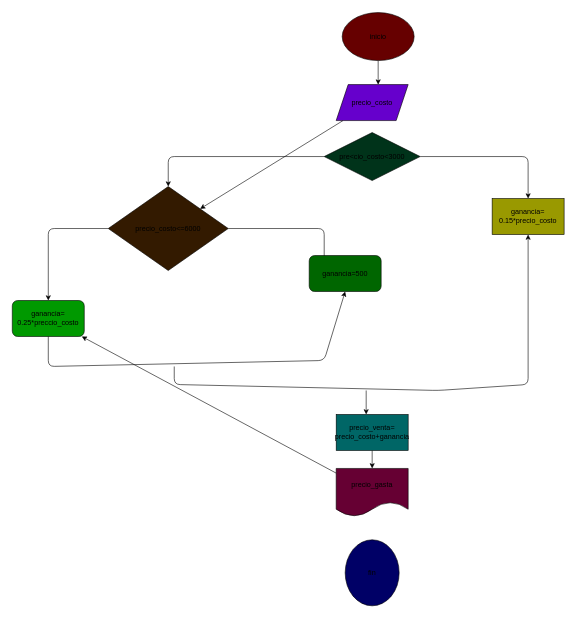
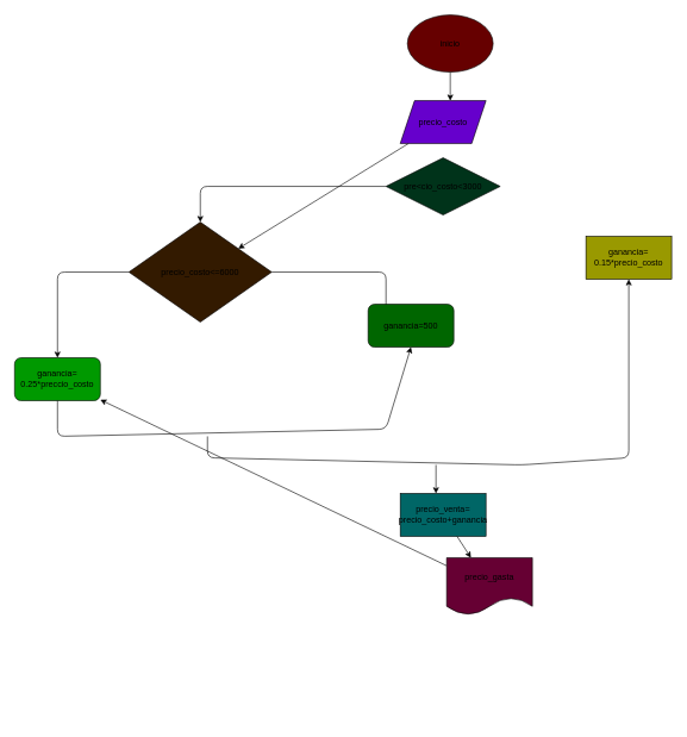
- <mxCell id="6" value="" style="edgeStyle=none;html=1;" edge="1" parent="1" source="8" target="9"><mxGeometry relative="1" as="geometry"><Array as="points"><mxPoint x="880" y="260" /></Array></mxGeometry></mxCell>
- <mxCell id="21" value="precio_gasta" style="shape=document;whiteSpace=wrap;html=1;boundedLbl=1;rounded=0;fillColor=#660033;" vertex="1" parent="1"><mxGeometry x="560" y="780" width="120" height="80" as="geometry" /></mxCell>
+ <mxCell id="21" value="precio_gasta" style="shape=document;whiteSpace=wrap;html=1;boundedLbl=1;rounded=0;fillColor=#660033;" vertex="1" parent="1"><mxGeometry x="625" y="780" width="120" height="80" as="geometry" /></mxCell>
- <mxCell id="22" value="fin" style="ellipse;whiteSpace=wrap;html=1;rounded=0;fillColor=#000066;" vertex="1" parent="1"><mxGeometry x="575" y="899" width="90" height="110" as="geometry" /></mxCell>
